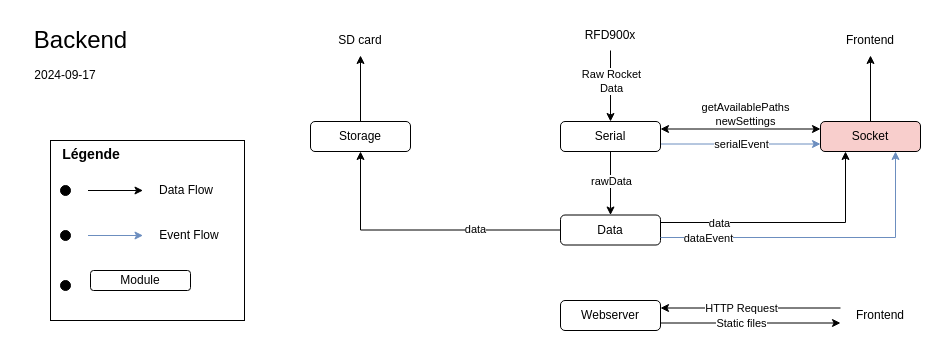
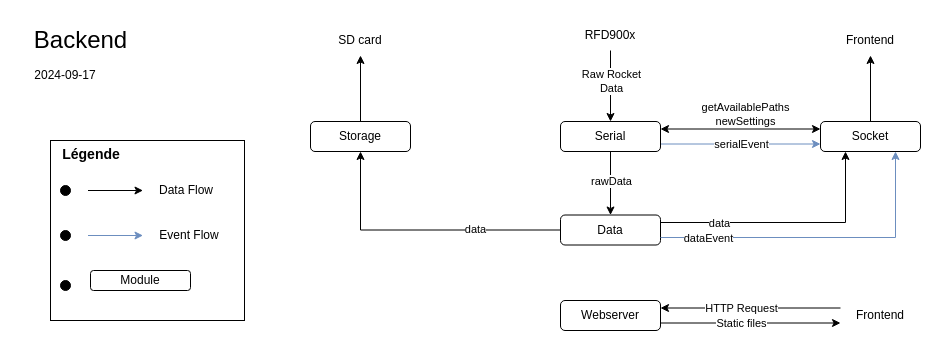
- <mxCell id="28" value="Socket" style="rounded=1;whiteSpace=wrap;html=1;fillColor=#f8cecc;" vertex="1" parent="1"><mxGeometry x="820" y="121" width="100" height="30" as="geometry" /></mxCell>
+ <mxCell id="28" value="Socket" style="rounded=1;whiteSpace=wrap;html=1;" vertex="1" parent="1"><mxGeometry x="820" y="121" width="100" height="30" as="geometry" /></mxCell>
